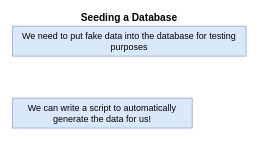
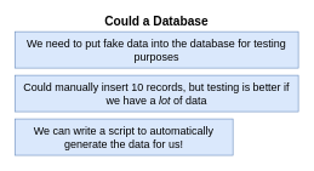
- <mxCell id="3" value="Seeding a Database" style="text;html=1;strokeColor=none;fillColor=none;align=center;verticalAlign=middle;whiteSpace=wrap;rounded=0;fontStyle=1;fontSize=17;" vertex="1" parent="1"><mxGeometry x="121.25" y="20" width="187.5" height="20" as="geometry" /></mxCell>
+ <mxCell id="3" value="Could a Database" style="text;html=1;strokeColor=none;fillColor=none;align=center;verticalAlign=middle;whiteSpace=wrap;rounded=0;fontStyle=1;fontSize=17;" vertex="1" parent="1"><mxGeometry x="121.25" y="20" width="187.5" height="20" as="geometry" /></mxCell>
+ <mxCell id="4" value="Could manually insert 10 records, but testing is better if we have a &lt;i&gt;lot&lt;/i&gt;&amp;nbsp;of data" style="rounded=0;whiteSpace=wrap;html=1;fillColor=#dae8fc;strokeColor=#6c8ebf;fontSize=15;" vertex="1" parent="1"><mxGeometry x="20" y="103" width="390" height="50" as="geometry" /></mxCell>
